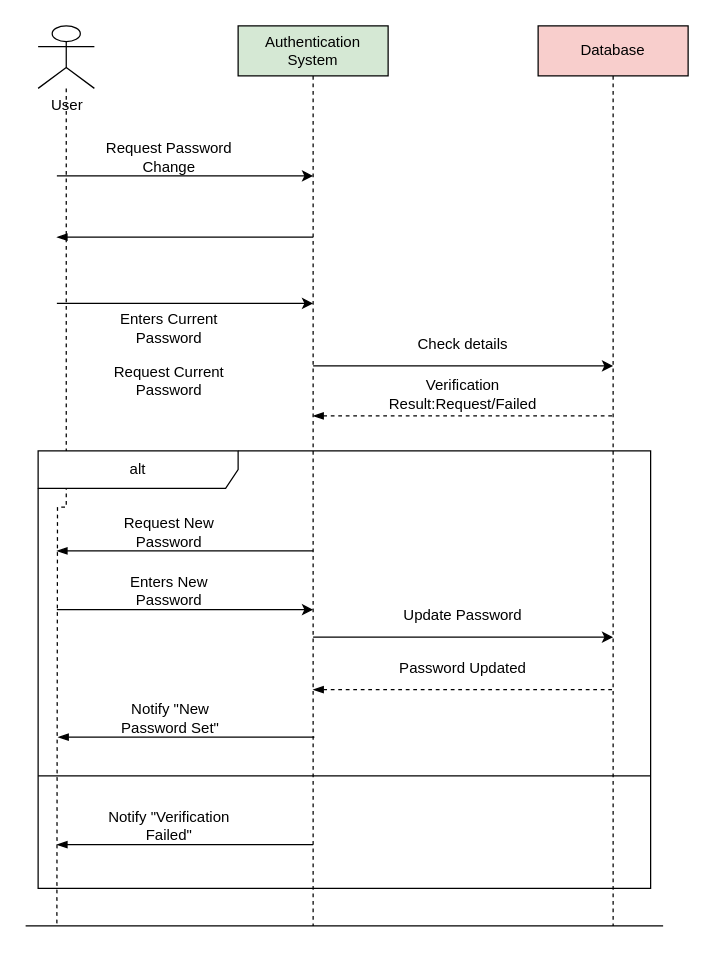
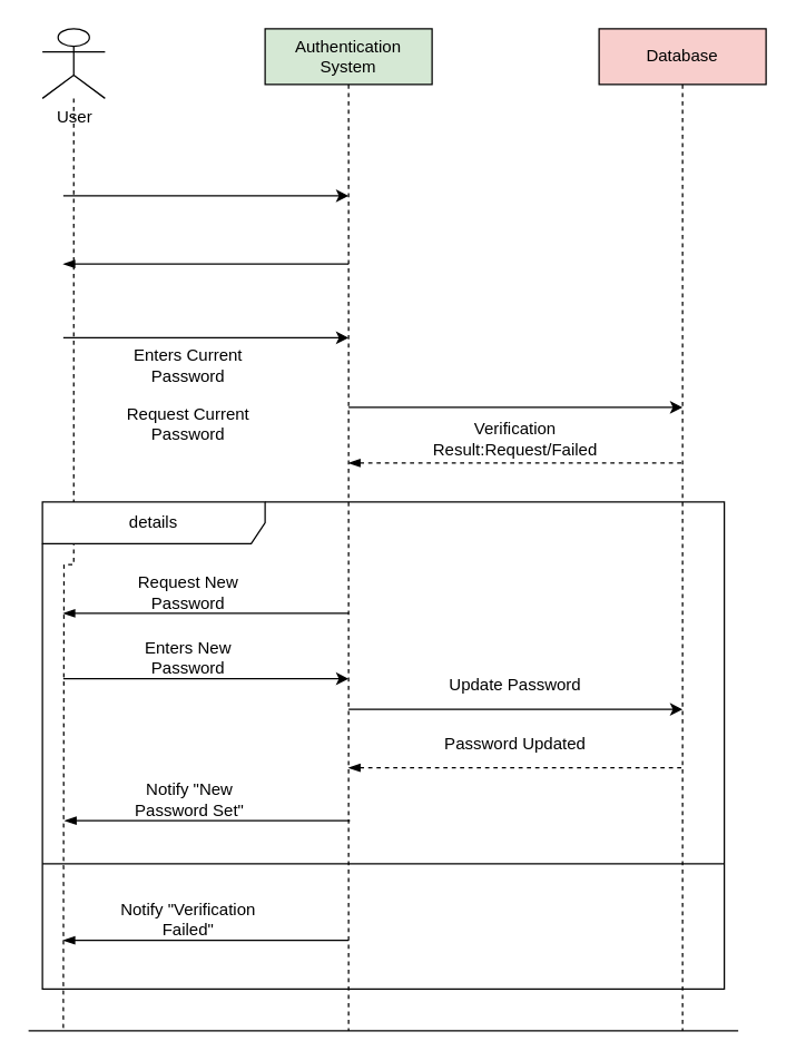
- <mxCell id="9" value="Request Password Change" style="text;html=1;strokeColor=none;fillColor=none;align=center;verticalAlign=middle;whiteSpace=wrap;rounded=0;" vertex="1" parent="1"><mxGeometry x="80" y="110" width="110" height="30" as="geometry" /></mxCell>
- <mxCell id="11" value="Check details" style="text;html=1;strokeColor=none;fillColor=none;align=center;verticalAlign=middle;whiteSpace=wrap;rounded=0;" vertex="1" parent="1"><mxGeometry x="310" y="260" width="120" height="30" as="geometry" /></mxCell>
- <mxCell id="28" value="alt" style="shape=umlFrame;whiteSpace=wrap;html=1;pointerEvents=0;recursiveResize=0;container=1;collapsible=0;width=160;" vertex="1" parent="1"><mxGeometry x="30" y="360" width="490" height="350" as="geometry" /></mxCell>
+ <mxCell id="28" value="details" style="shape=umlFrame;whiteSpace=wrap;html=1;pointerEvents=0;recursiveResize=0;container=1;collapsible=0;width=160;" vertex="1" parent="1"><mxGeometry x="30" y="360" width="490" height="350" as="geometry" /></mxCell>
